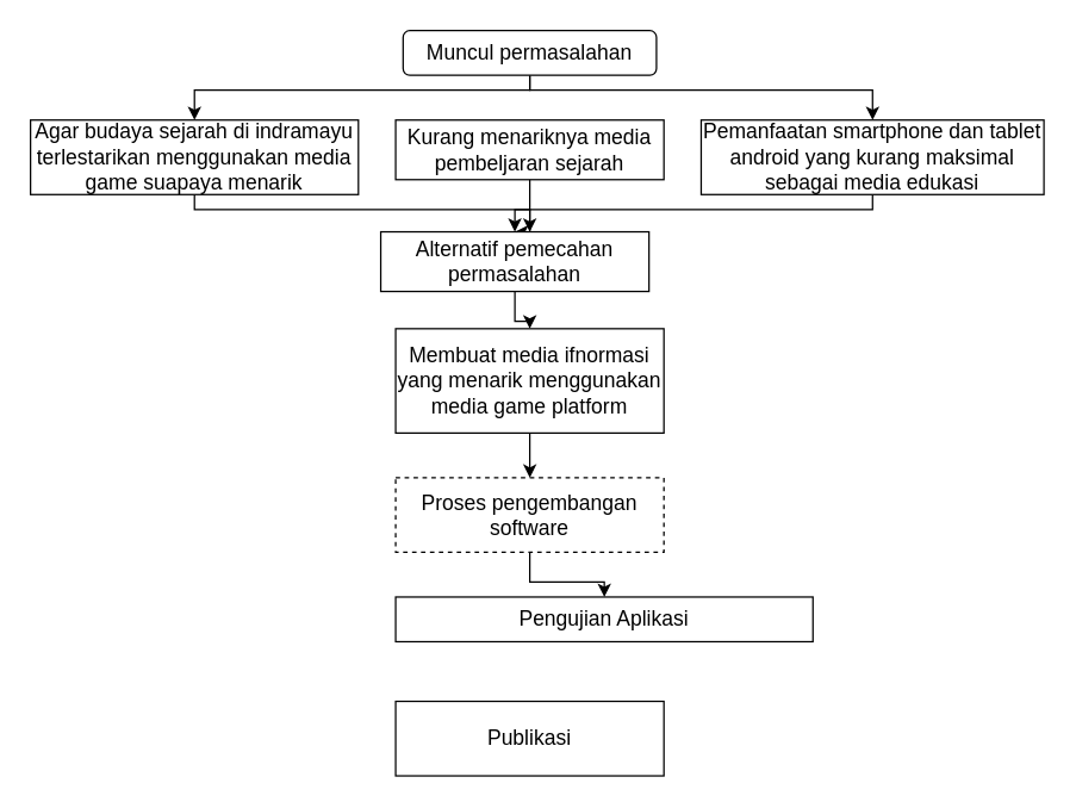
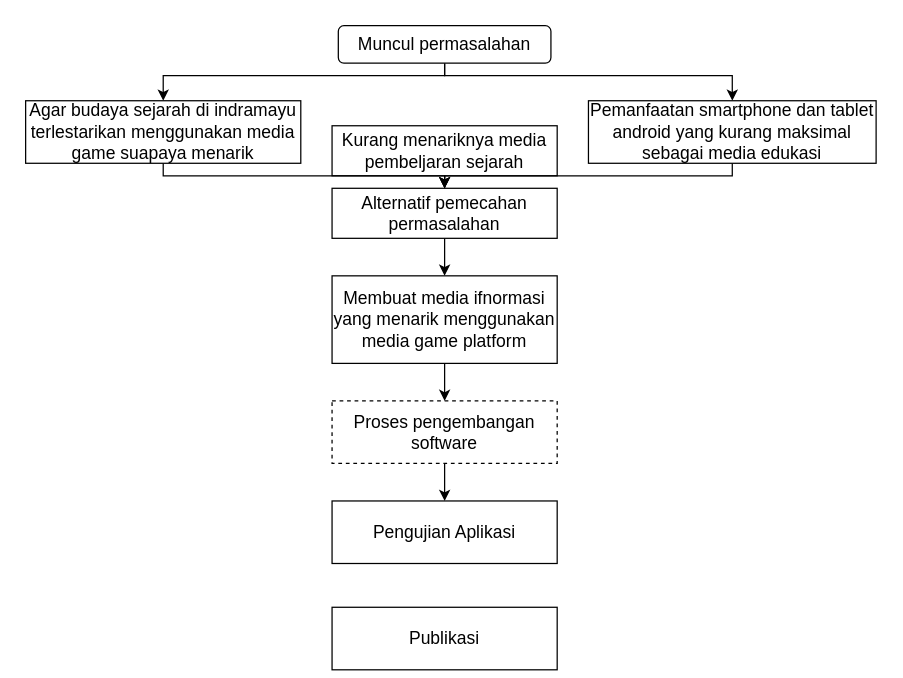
- <mxCell id="6" value="Kurang menariknya media pembeljaran sejarah" style="rounded=0;whiteSpace=wrap;html=1;fontSize=14;" vertex="1" parent="1"><mxGeometry x="265" y="80" width="180" height="40" as="geometry" /></mxCell>
+ <mxCell id="6" value="Kurang menariknya media pembeljaran sejarah" style="rounded=0;whiteSpace=wrap;html=1;fontSize=14;" vertex="1" parent="1"><mxGeometry x="265" y="100" width="180" height="40" as="geometry" /></mxCell>
- <mxCell id="12" value="Alternatif pemecahan permasalahan" style="rounded=0;whiteSpace=wrap;html=1;fontSize=14;" vertex="1" parent="1"><mxGeometry x="255" y="155" width="180" height="40" as="geometry" /></mxCell>
+ <mxCell id="12" value="Alternatif pemecahan permasalahan" style="rounded=0;whiteSpace=wrap;html=1;fontSize=14;" vertex="1" parent="1"><mxGeometry x="265" y="150" width="180" height="40" as="geometry" /></mxCell>
- <mxCell id="17" value="Pengujian Aplikasi" style="rounded=0;whiteSpace=wrap;html=1;fontSize=14;" vertex="1" parent="1"><mxGeometry x="265" y="400" width="280" height="30" as="geometry" /></mxCell>
+ <mxCell id="17" value="Pengujian Aplikasi" style="rounded=0;whiteSpace=wrap;html=1;fontSize=14;" vertex="1" parent="1"><mxGeometry x="265" y="400" width="180" height="50" as="geometry" /></mxCell>
- <mxCell id="18" value="Publikasi" style="rounded=0;whiteSpace=wrap;html=1;fontSize=14;" vertex="1" parent="1"><mxGeometry x="265" y="470" width="180" height="50" as="geometry" /></mxCell>
+ <mxCell id="18" value="Publikasi" style="rounded=0;whiteSpace=wrap;html=1;fontSize=14;" vertex="1" parent="1"><mxGeometry x="265" y="485" width="180" height="50" as="geometry" /></mxCell>
